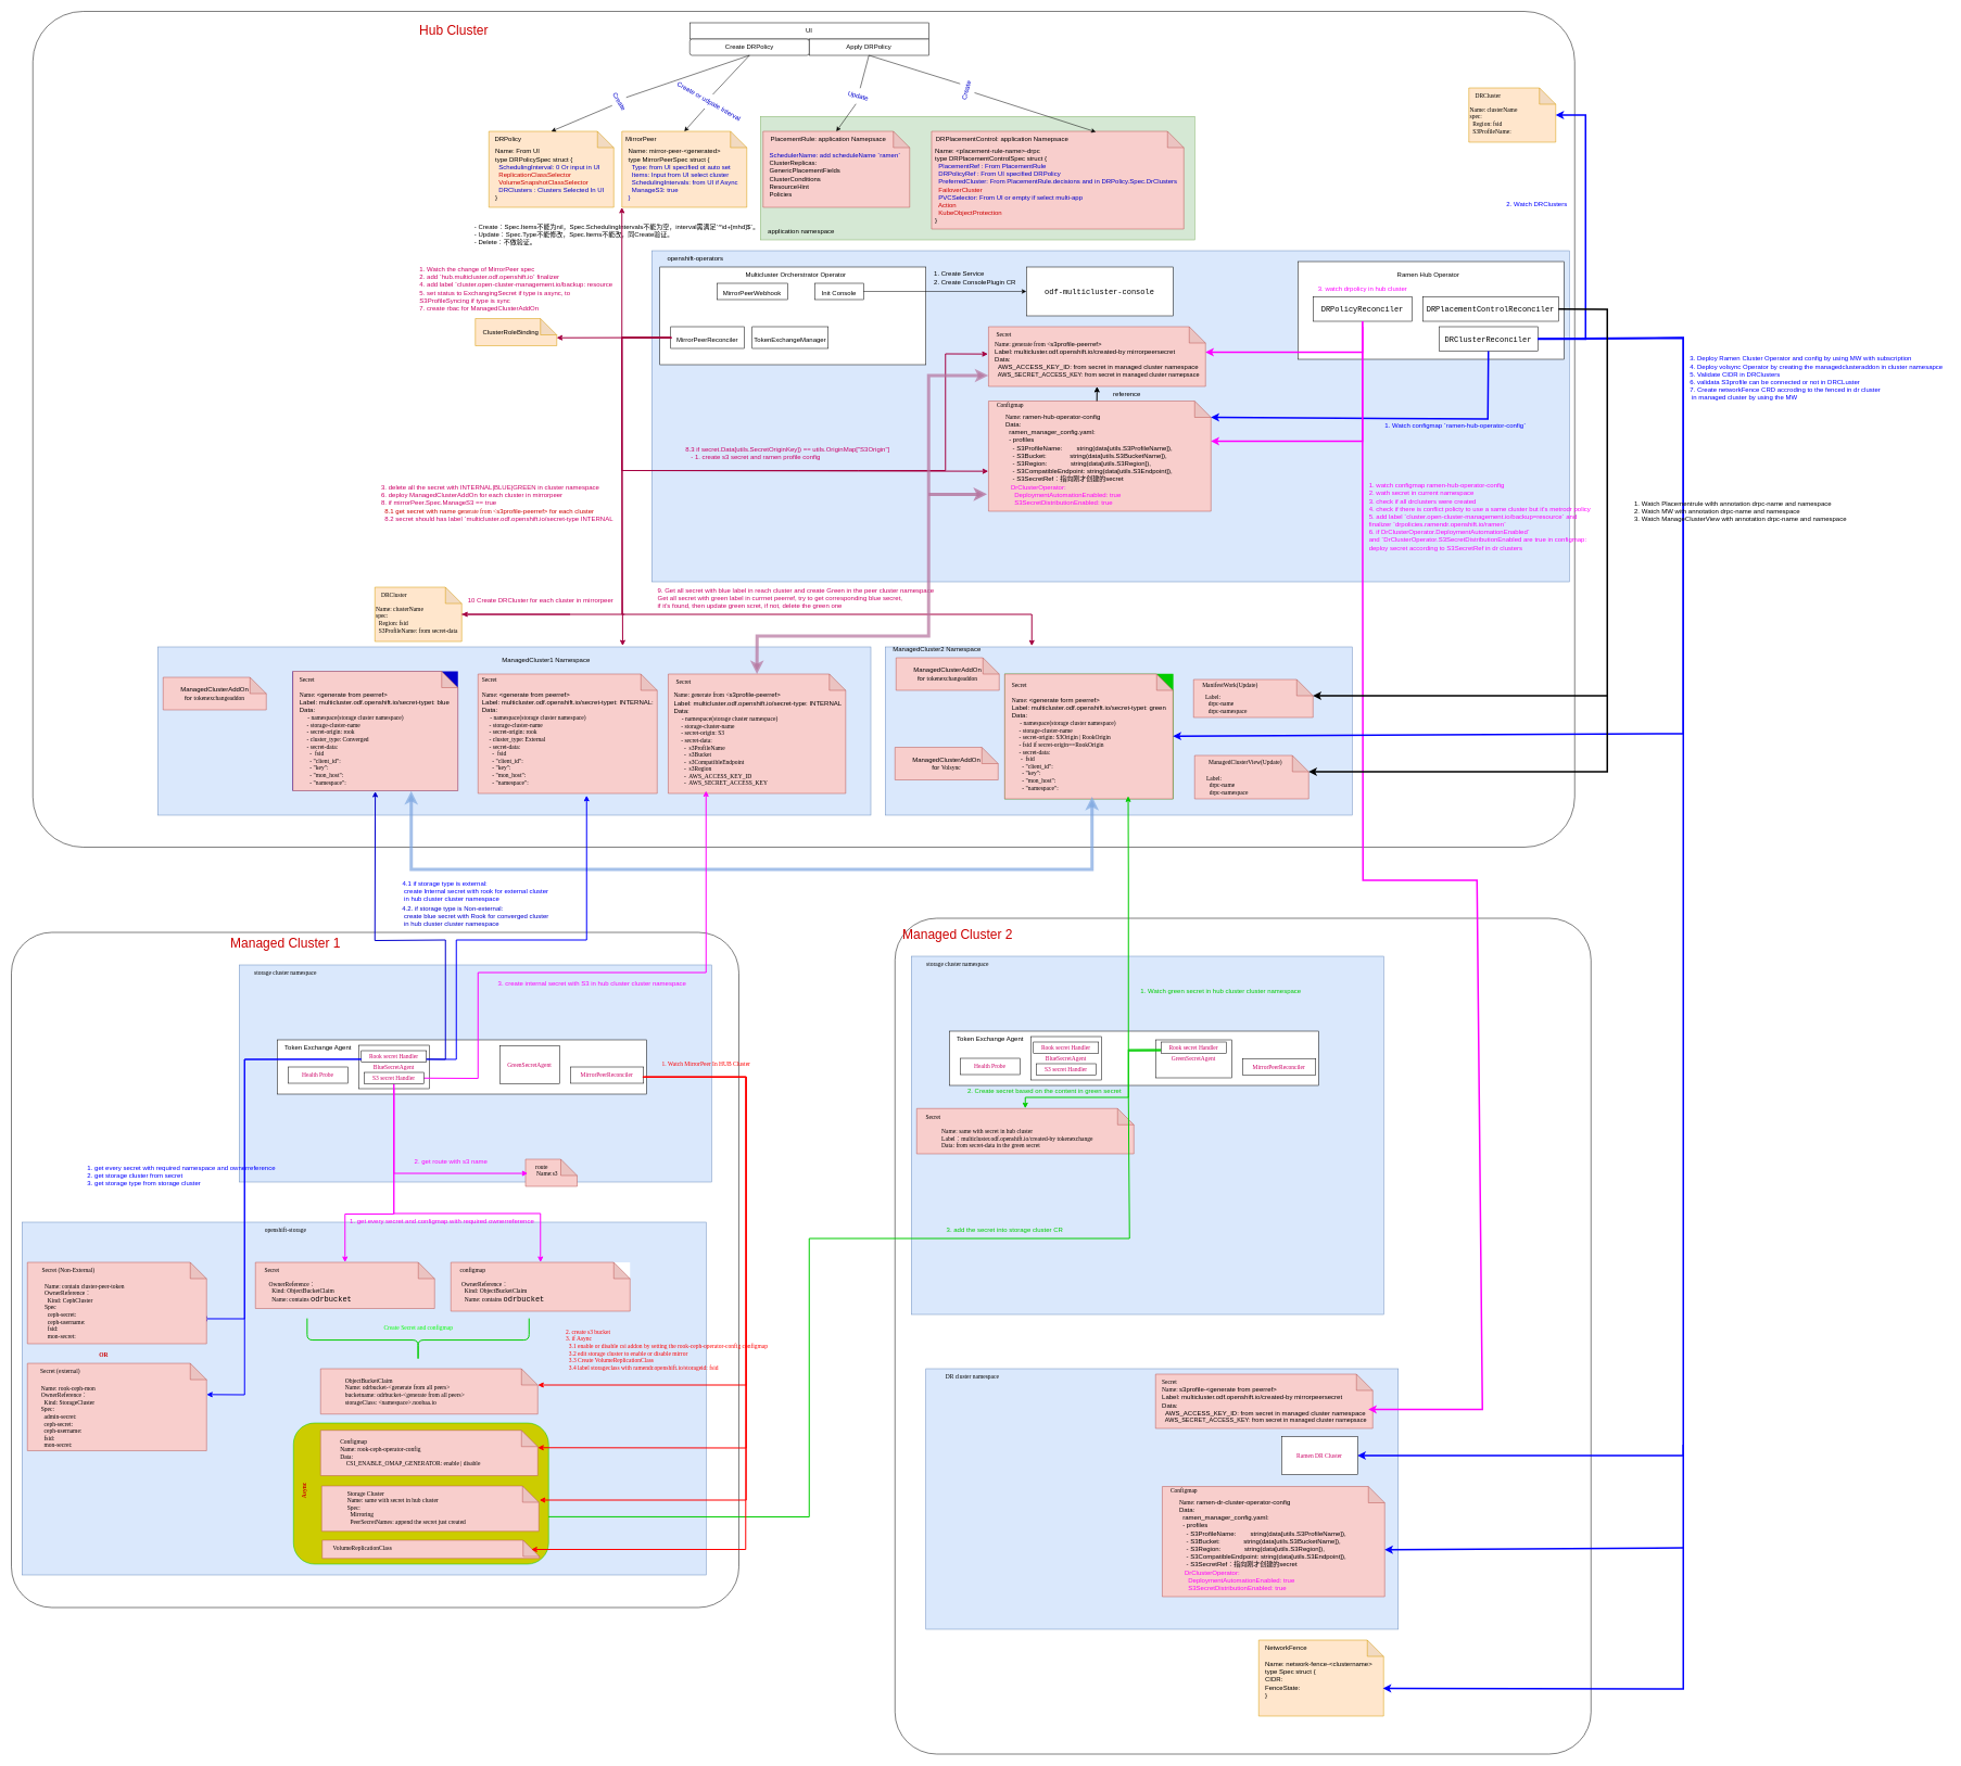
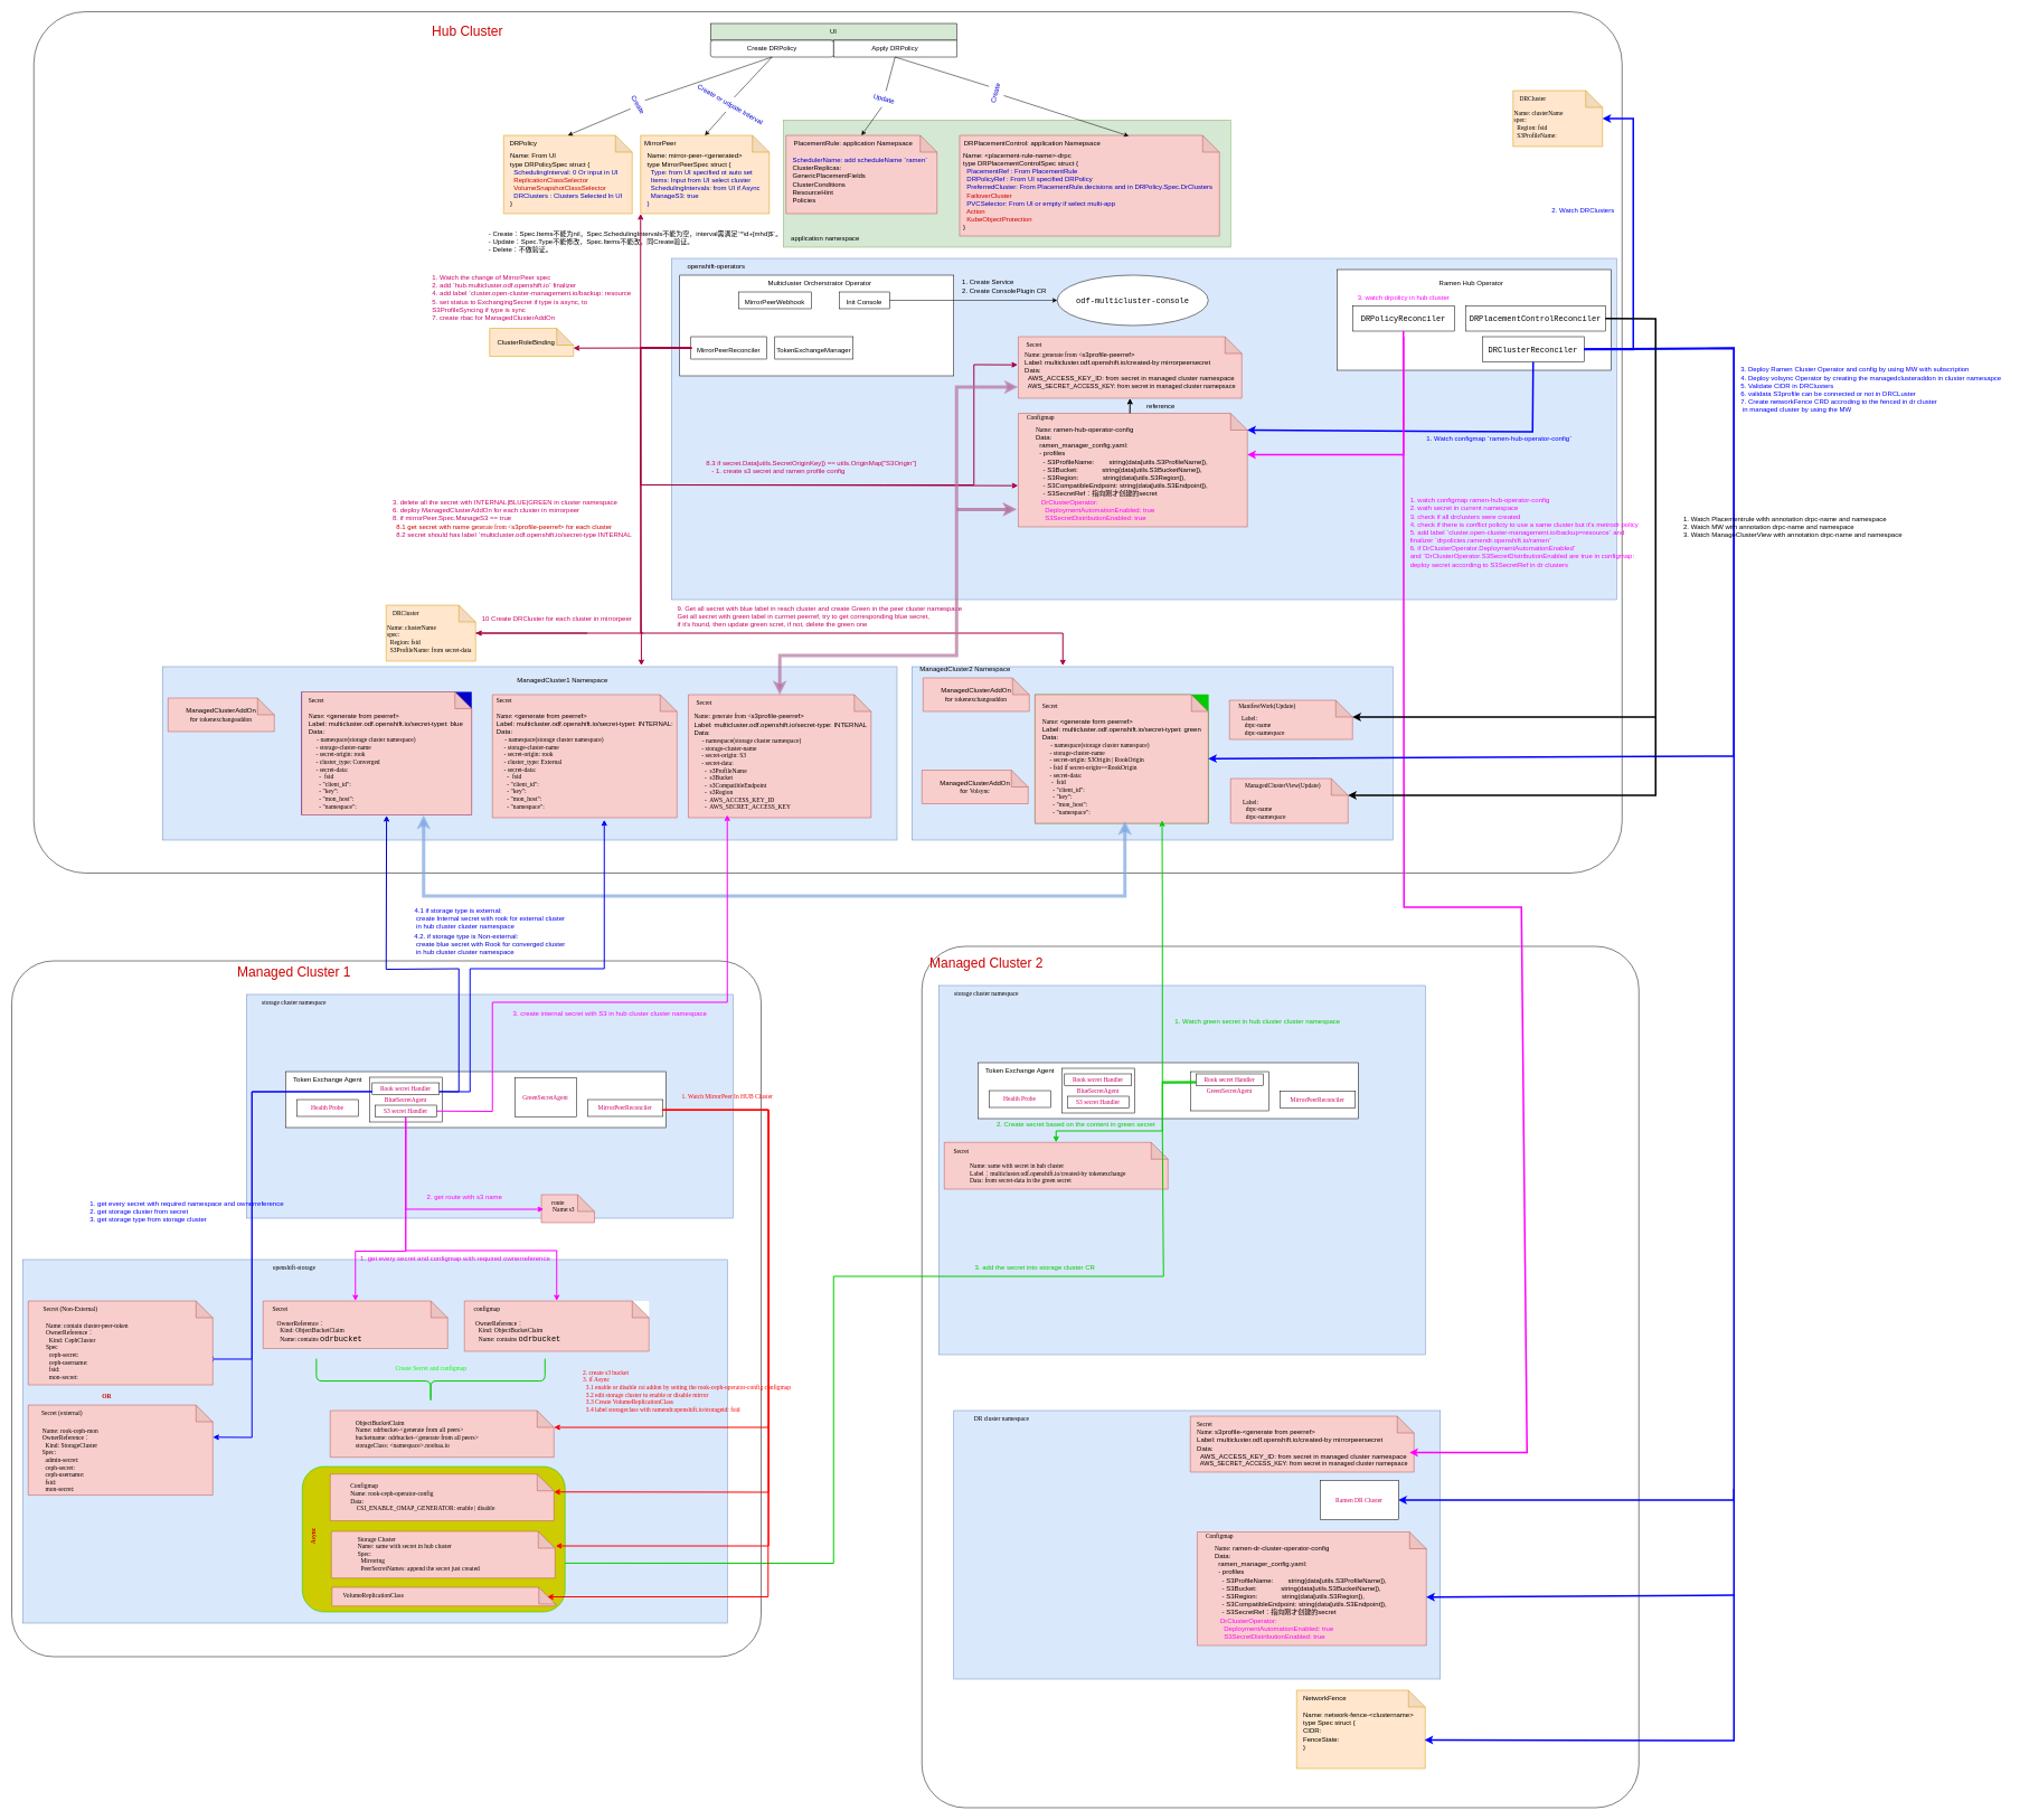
- <mxCell id="8" value="UI" style="rounded=0;whiteSpace=wrap;html=1;" parent="1" vertex="1"><mxGeometry x="1270" y="41" width="440" height="30" as="geometry" /></mxCell>
+ <mxCell id="8" value="UI" style="rounded=0;whiteSpace=wrap;html=1;fillColor=#d5e8d4;" parent="1" vertex="1"><mxGeometry x="1270" y="41" width="440" height="30" as="geometry" /></mxCell>
- <mxCell id="53" value="&lt;div style=&quot;text-align: start;&quot;&gt;&lt;span style=&quot;background-color: initial; font-size: 14px;&quot;&gt;&lt;font face=&quot;Menlo, Monaco, Courier New, monospace&quot;&gt;odf-multicluster-console&lt;/font&gt;&lt;/span&gt;&lt;/div&gt;" style="rounded=0;whiteSpace=wrap;html=1;fontSize=12;fontColor=#000000;" parent="1" vertex="1"><mxGeometry x="1890" y="491" width="270" height="90" as="geometry" /></mxCell>
+ <mxCell id="53" value="&lt;div style=&quot;text-align: start;&quot;&gt;&lt;span style=&quot;background-color: initial; font-size: 14px;&quot;&gt;&lt;font face=&quot;Menlo, Monaco, Courier New, monospace&quot;&gt;odf-multicluster-console&lt;/font&gt;&lt;/span&gt;&lt;/div&gt;" style="ellipse;whiteSpace=wrap;html=1;fontSize=12;fontColor=#000000;" parent="1" vertex="1"><mxGeometry x="1890" y="491" width="270" height="90" as="geometry" /></mxCell>
- <mxCell id="171" value="" style="endArrow=classic;html=1;rounded=0;strokeColor=#FF00FF;strokeWidth=3;fontFamily=Verdana;fontSize=11;fontColor=#FF0000;exitX=0.5;exitY=1;exitDx=0;exitDy=0;entryX=1;entryY=0.338;entryDx=0;entryDy=0;entryPerimeter=0;" parent="1" source="168" target="73" edge="1"><mxGeometry width="50" height="50" relative="1" as="geometry"><mxPoint x="2987" y="576" as="sourcePoint" /><mxPoint x="2972.105" y="311" as="targetPoint" /><Array as="points"><mxPoint x="2509" y="648" /></Array></mxGeometry></mxCell>
